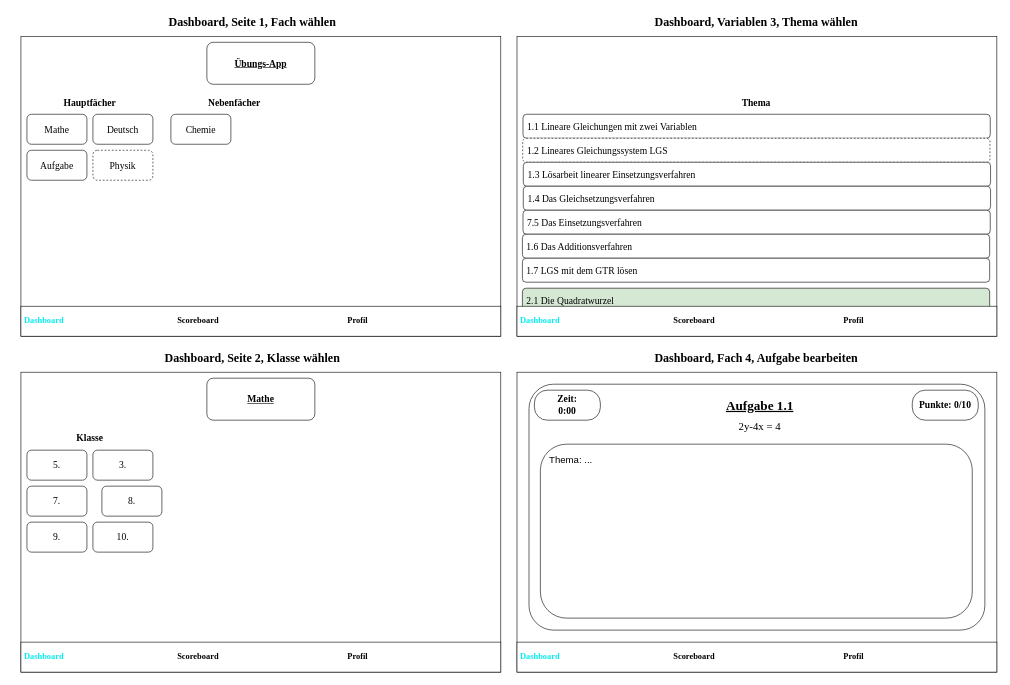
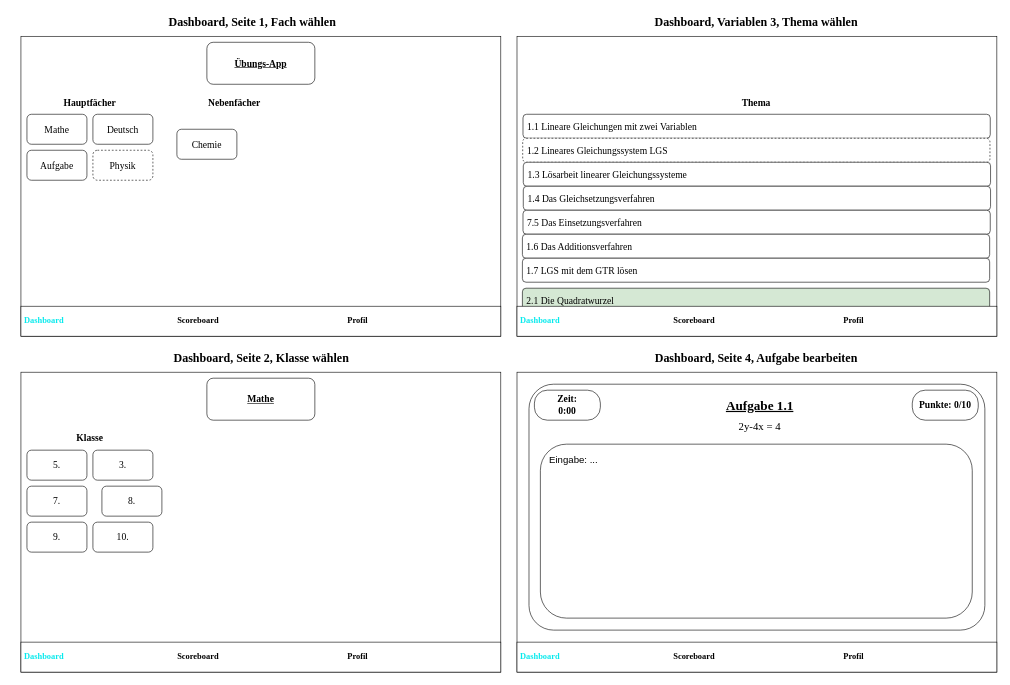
- <mxCell id="5" value="Chemie" style="rounded=1;whiteSpace=wrap;html=1;fontFamily=Verdana;fontSize=16;" parent="1" vertex="1"><mxGeometry x="284" y="190" width="100" height="50" as="geometry" /></mxCell>
+ <mxCell id="5" value="Chemie" style="rounded=1;whiteSpace=wrap;html=1;fontFamily=Verdana;fontSize=16;" parent="1" vertex="1"><mxGeometry x="294" y="215" width="100" height="50" as="geometry" /></mxCell>
- <mxCell id="35" value="1.3 Lösarbeit linearer Einsetzungsverfahren" style="rounded=1;whiteSpace=wrap;html=1;fontSize=16;fontFamily=Verdana;fontStyle=0;align=left;spacingLeft=5;" parent="1" vertex="1"><mxGeometry x="871.5" y="270" width="779" height="40" as="geometry" /></mxCell>
+ <mxCell id="35" value="1.3 Lösarbeit linearer Gleichungssysteme" style="rounded=1;whiteSpace=wrap;html=1;fontSize=16;fontFamily=Verdana;fontStyle=0;align=left;spacingLeft=5;" parent="1" vertex="1"><mxGeometry x="871.5" y="270" width="779" height="40" as="geometry" /></mxCell>
- <mxCell id="29" value="Dashboard, Seite 2, Klasse wählen" style="text;html=1;align=center;verticalAlign=middle;whiteSpace=wrap;rounded=0;fontFamily=Verdana;fontStyle=1;fontSize=20;" parent="1" vertex="1"><mxGeometry y="580" width="800" height="30" as="geometry" x="20" /></mxCell>
+ <mxCell id="29" value="Dashboard, Seite 2, Klasse wählen" style="text;html=1;align=center;verticalAlign=middle;whiteSpace=wrap;rounded=0;fontFamily=Verdana;fontStyle=1;fontSize=20;" parent="1" vertex="1"><mxGeometry x="35" y="580" width="800" height="30" as="geometry" /></mxCell>
- <mxCell id="31" value="Dashboard, Fach 4, Aufgabe bearbeiten" style="text;html=1;align=center;verticalAlign=middle;whiteSpace=wrap;rounded=0;fontFamily=Verdana;fontStyle=1;fontSize=20;" parent="1" vertex="1"><mxGeometry x="860" y="580" width="800" height="30" as="geometry" /></mxCell>
+ <mxCell id="31" value="Dashboard, Seite 4, Aufgabe bearbeiten" style="text;html=1;align=center;verticalAlign=middle;whiteSpace=wrap;rounded=0;fontFamily=Verdana;fontStyle=1;fontSize=20;" parent="1" vertex="1"><mxGeometry x="860" y="580" width="800" height="30" as="geometry" /></mxCell>
- <mxCell id="42" value="Thema: ..." style="rounded=1;whiteSpace=wrap;html=1;fontSize=16;shadow=0;glass=0;comic=0;align=left;verticalAlign=top;spacing=10;spacingLeft=5;spacingTop=2;" parent="1" vertex="1"><mxGeometry x="900" y="740" width="720" height="290" as="geometry" /></mxCell>
+ <mxCell id="42" value="Eingabe: ..." style="rounded=1;whiteSpace=wrap;html=1;fontSize=16;shadow=0;glass=0;comic=0;align=left;verticalAlign=top;spacing=10;spacingLeft=5;spacingTop=2;" parent="1" vertex="1"><mxGeometry x="900" y="740" width="720" height="290" as="geometry" /></mxCell>
